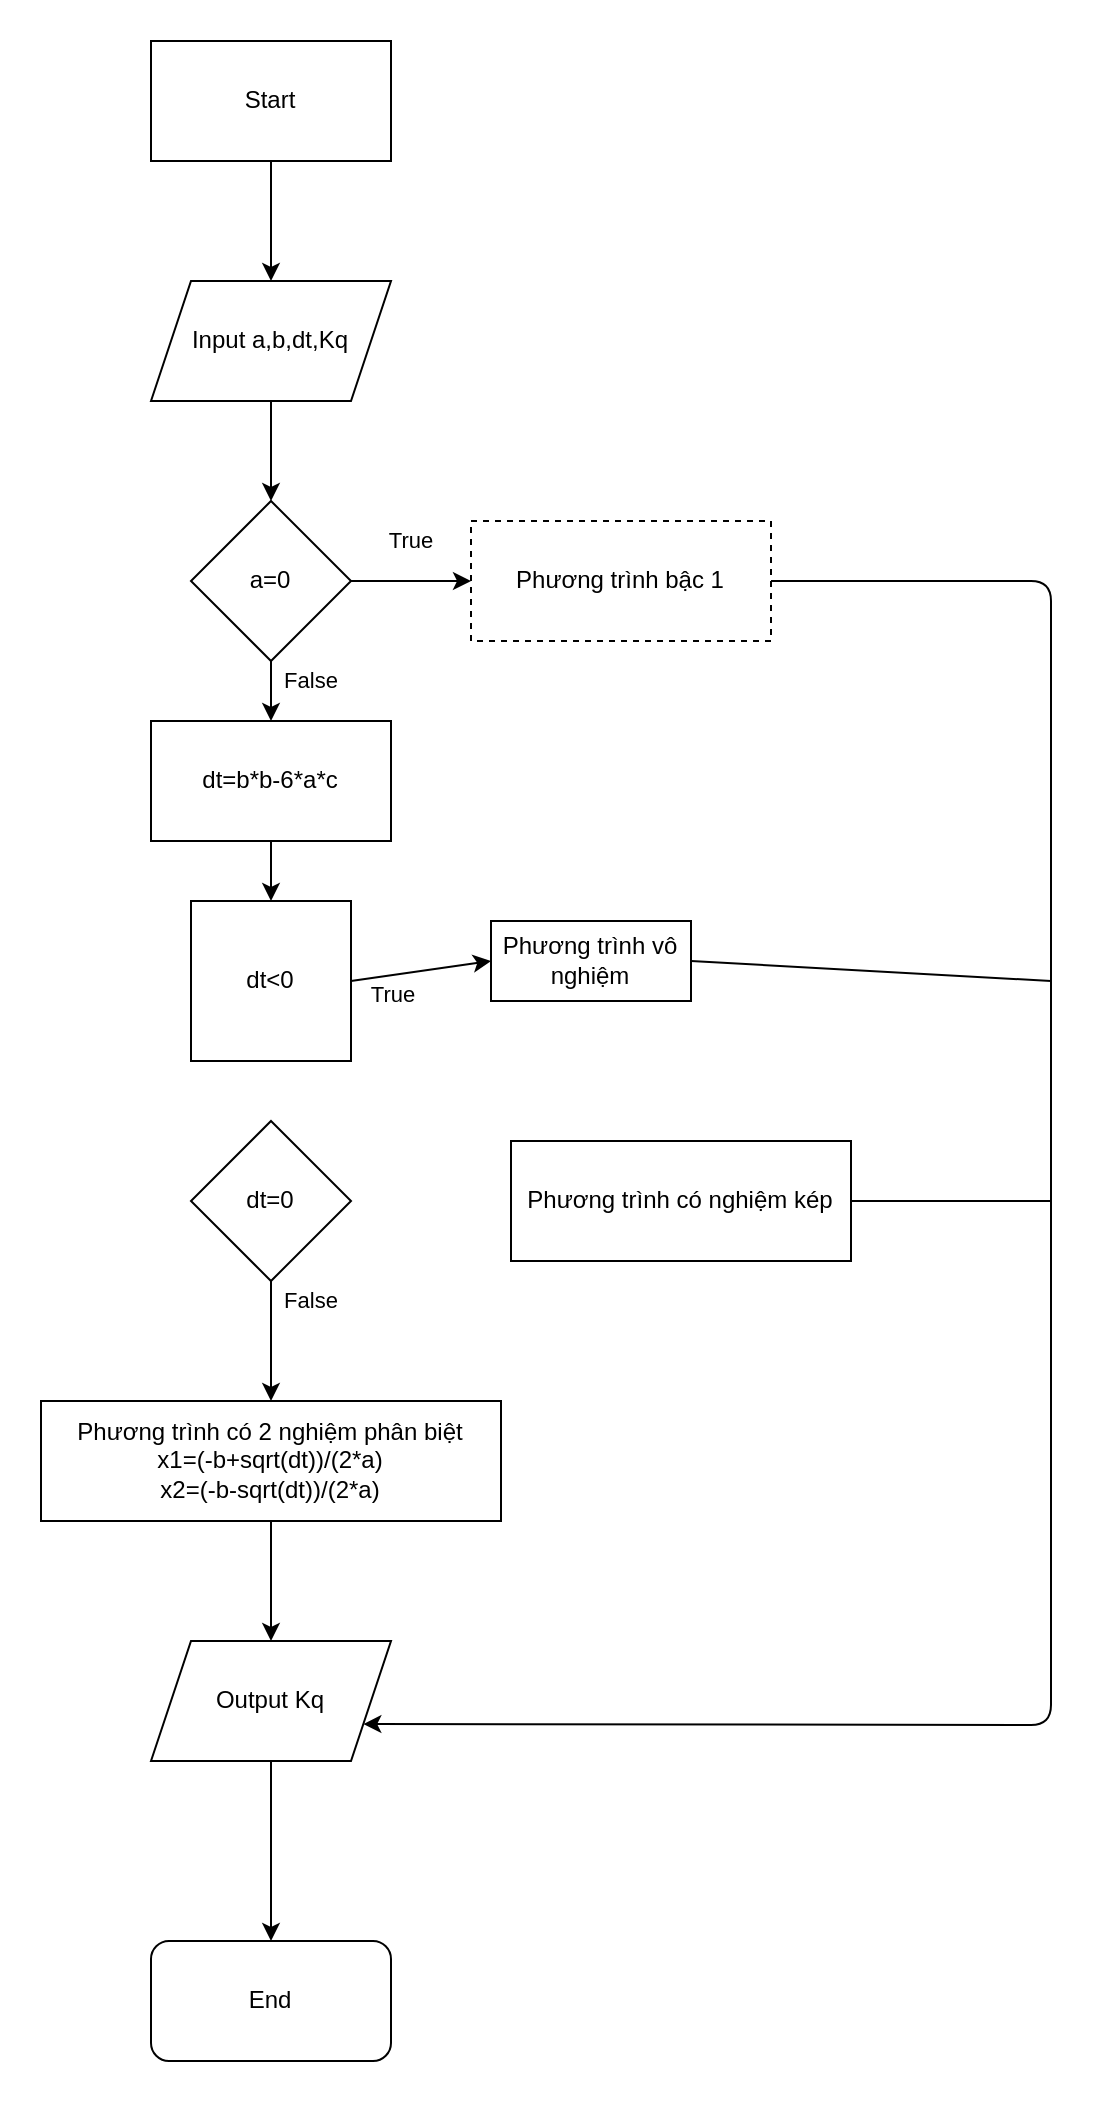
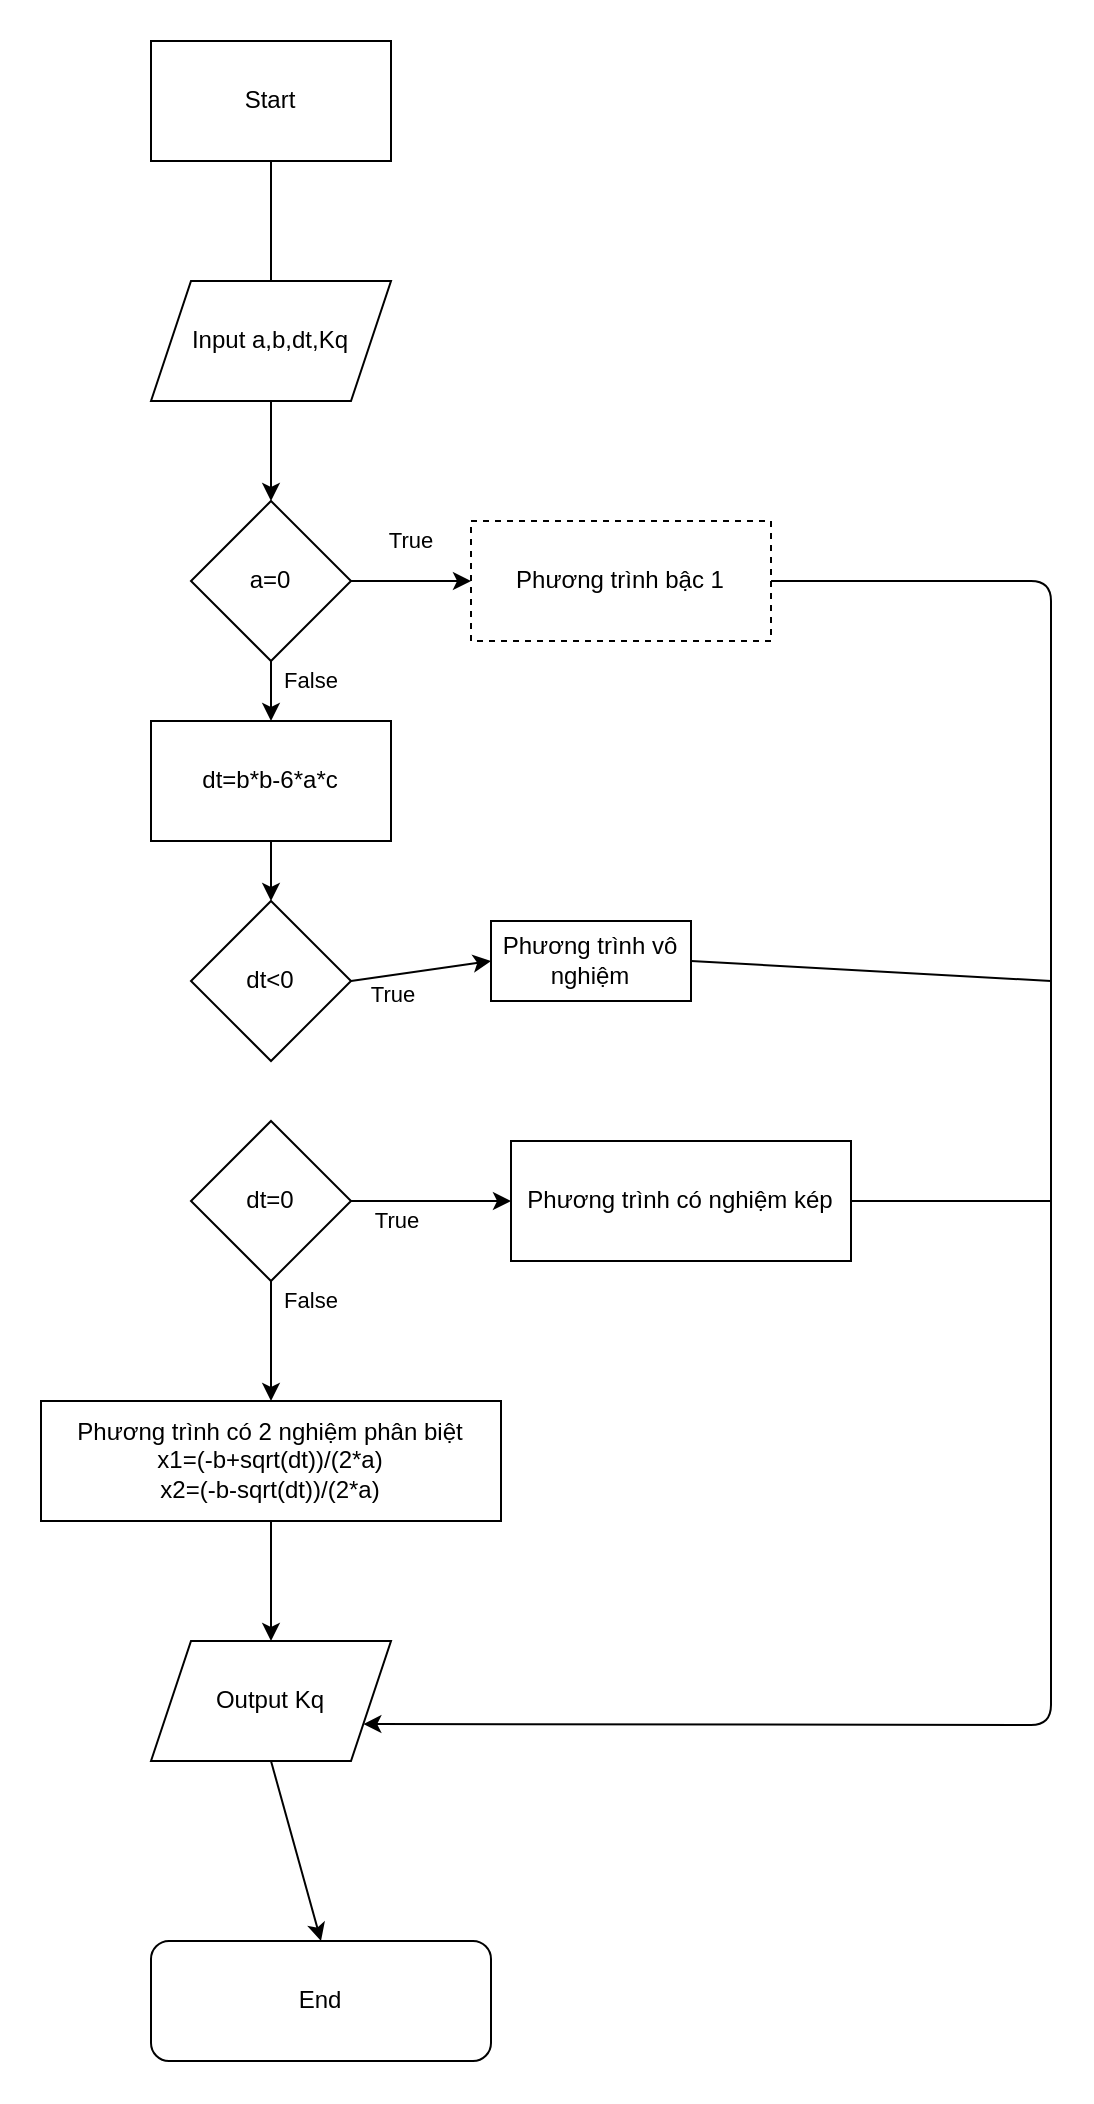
- <mxCell id="2" style="edgeStyle=none;html=1;exitX=0.5;exitY=1;exitDx=0;exitDy=0;entryX=0.5;entryY=0;entryDx=0;entryDy=0;" edge="1" parent="1" source="3" target="6"><mxGeometry relative="1" as="geometry" /></mxCell>
+ <mxCell id="2" style="edgeStyle=none;html=1;exitX=0.5;exitY=1;exitDx=0;exitDy=0;entryX=0.5;entryY=0;entryDx=0;entryDy=0;endArrow=none;" edge="1" parent="1" source="3" target="6"><mxGeometry relative="1" as="geometry" /></mxCell>
- <mxCell id="13" value="dt&amp;lt;0" style="whiteSpace=wrap;html=1;rounded=0;" vertex="1" parent="1"><mxGeometry x="95" y="450" width="80" height="80" as="geometry" /></mxCell>
+ <mxCell id="13" value="dt&amp;lt;0" style="rhombus;whiteSpace=wrap;html=1;" vertex="1" parent="1"><mxGeometry x="95" y="450" width="80" height="80" as="geometry" /></mxCell>
+ <mxCell id="19" value="True" style="edgeStyle=none;html=1;exitX=1;exitY=0.5;exitDx=0;exitDy=0;entryX=0;entryY=0.5;entryDx=0;entryDy=0;" edge="1" parent="1" source="14" target="18"><mxGeometry x="-0.429" y="-10" relative="1" as="geometry"><mxPoint as="offset" /></mxGeometry></mxCell>
- <mxCell id="4" value="End" style="rounded=1;whiteSpace=wrap;html=1;" vertex="1" parent="1"><mxGeometry x="75" y="970" width="120" height="60" as="geometry" /></mxCell>
+ <mxCell id="4" value="End" style="rounded=1;whiteSpace=wrap;html=1;" vertex="1" parent="1"><mxGeometry x="75" y="970" width="170" height="60" as="geometry" /></mxCell>
